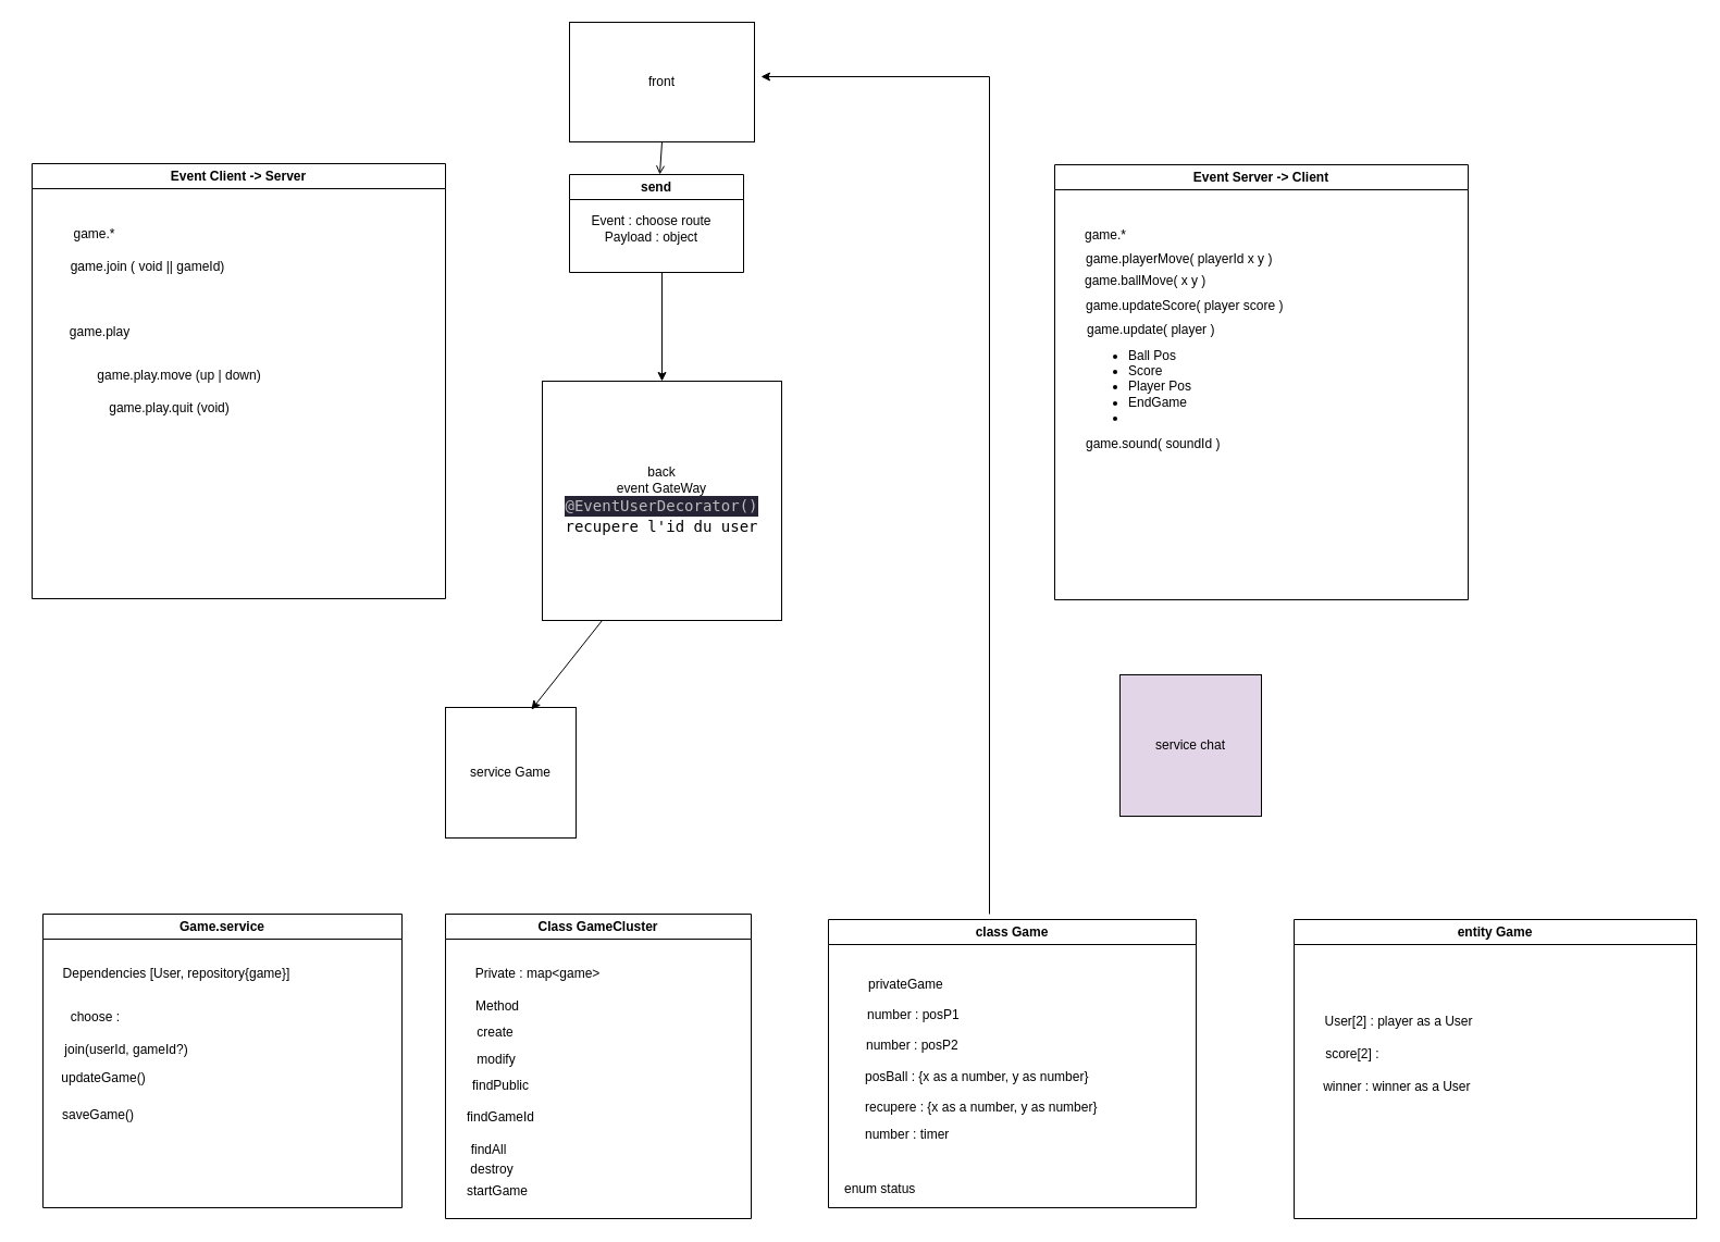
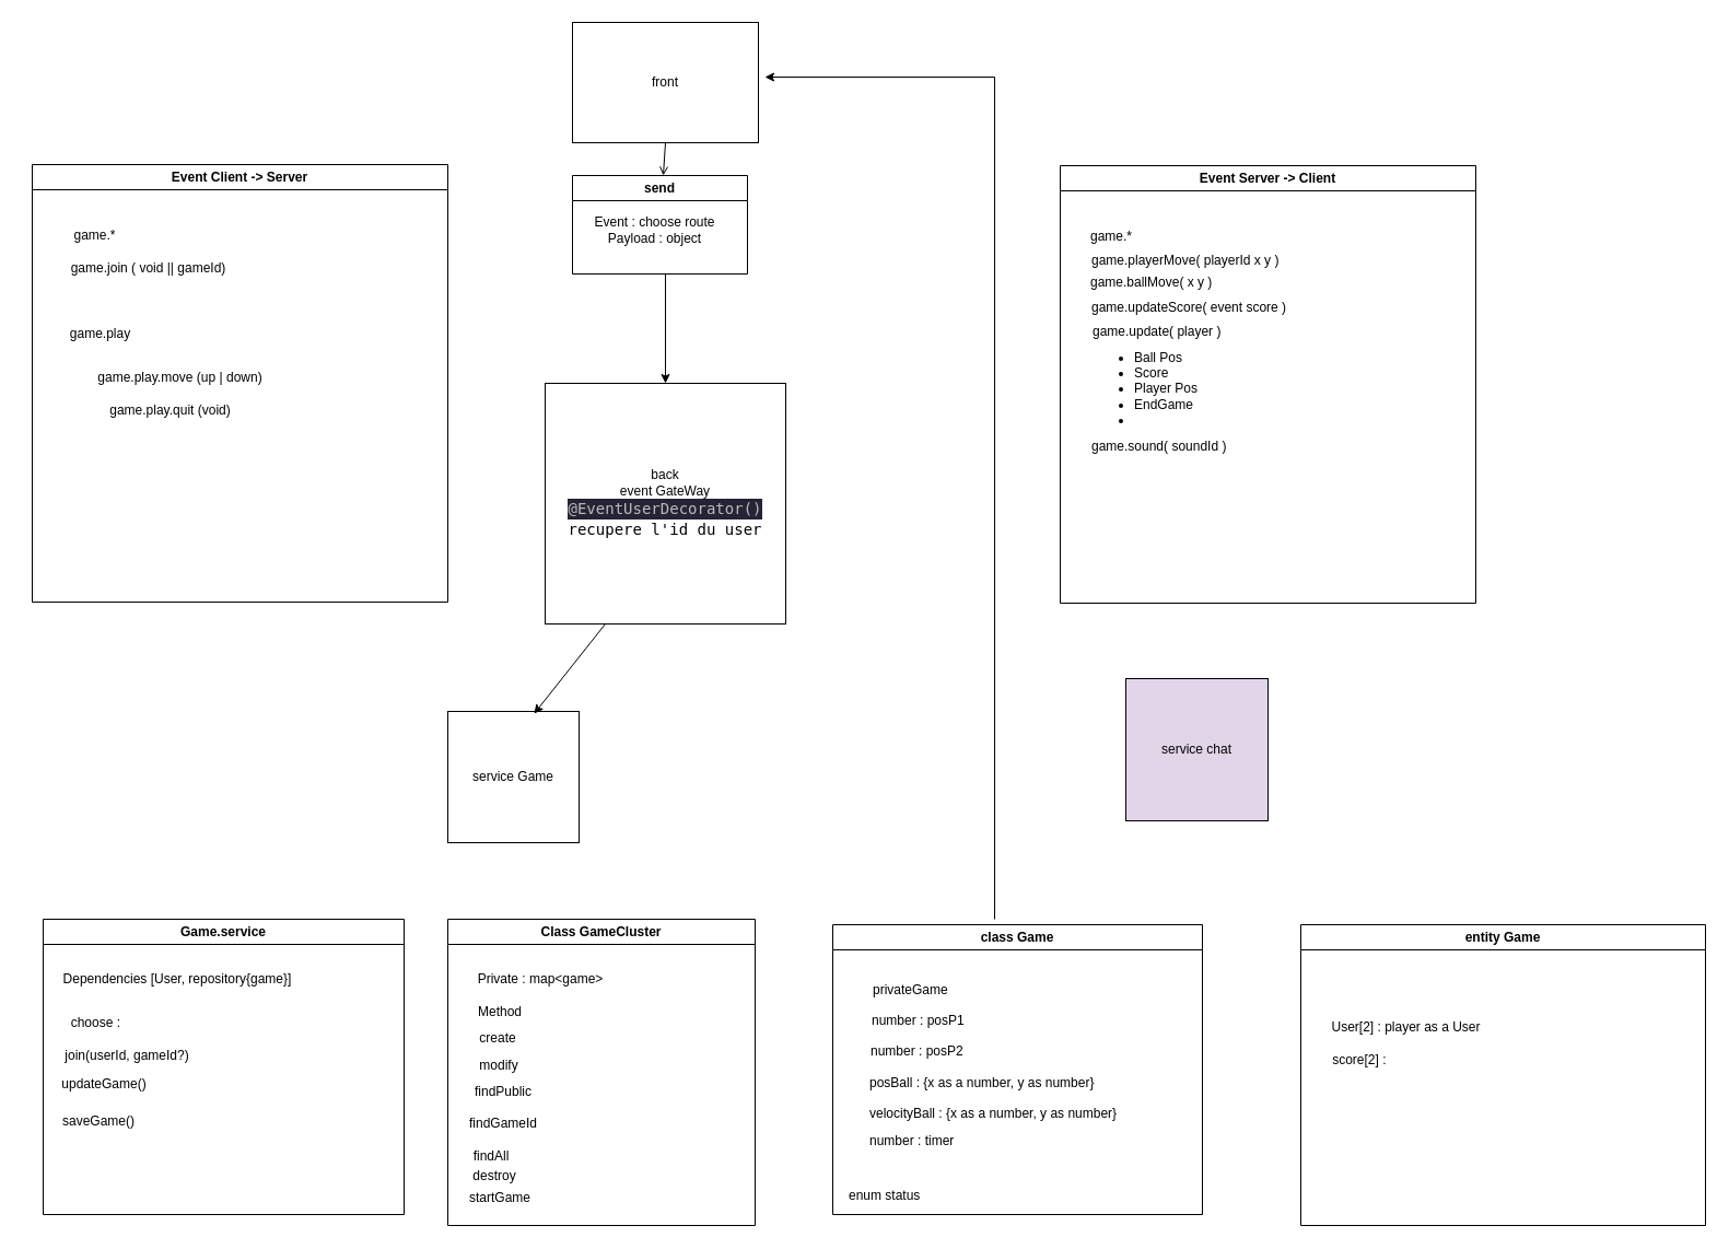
- <mxCell id="51" value="game.updateScore( player score )" style="text;html=1;align=left;verticalAlign=middle;resizable=0;points=[];autosize=1;strokeColor=none;fillColor=none;" vertex="1" parent="1"><mxGeometry x="996" y="266" width="200" height="30" as="geometry" /></mxCell>
+ <mxCell id="51" value="game.updateScore( event score )" style="text;html=1;align=left;verticalAlign=middle;resizable=0;points=[];autosize=1;strokeColor=none;fillColor=none;" vertex="1" parent="1"><mxGeometry x="996" y="266" width="200" height="30" as="geometry" /></mxCell>
- <mxCell id="35" value="winner : winner as a User&amp;nbsp;" style="text;html=1;align=center;verticalAlign=middle;resizable=0;points=[];autosize=1;strokeColor=none;fillColor=none;" vertex="1" parent="32"><mxGeometry x="16" y="139" width="160" height="30" as="geometry" /></mxCell>
- <mxCell id="43" value="recupere : {x as a number, y as number}&amp;nbsp;" style="text;html=1;align=left;verticalAlign=middle;resizable=0;points=[];autosize=1;strokeColor=none;fillColor=none;" vertex="1" parent="36"><mxGeometry x="32" y="158" width="250" height="30" as="geometry" /></mxCell>
+ <mxCell id="43" value="velocityBall : {x as a number, y as number}&amp;nbsp;" style="text;html=1;align=left;verticalAlign=middle;resizable=0;points=[];autosize=1;strokeColor=none;fillColor=none;" vertex="1" parent="36"><mxGeometry x="32" y="158" width="250" height="30" as="geometry" /></mxCell>
